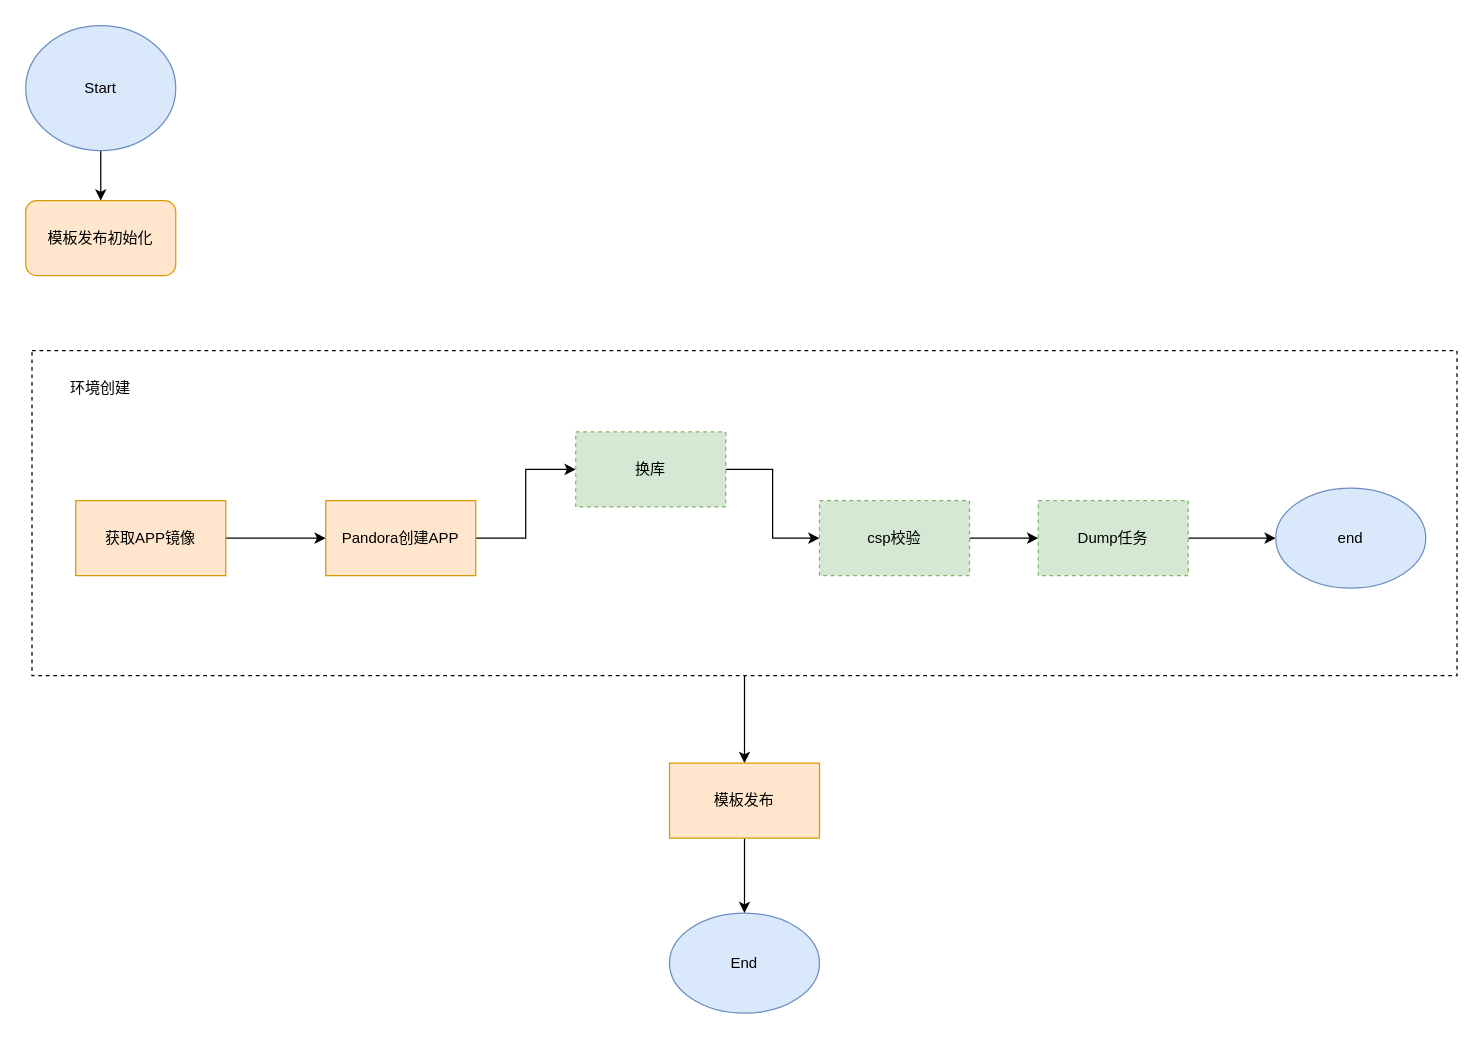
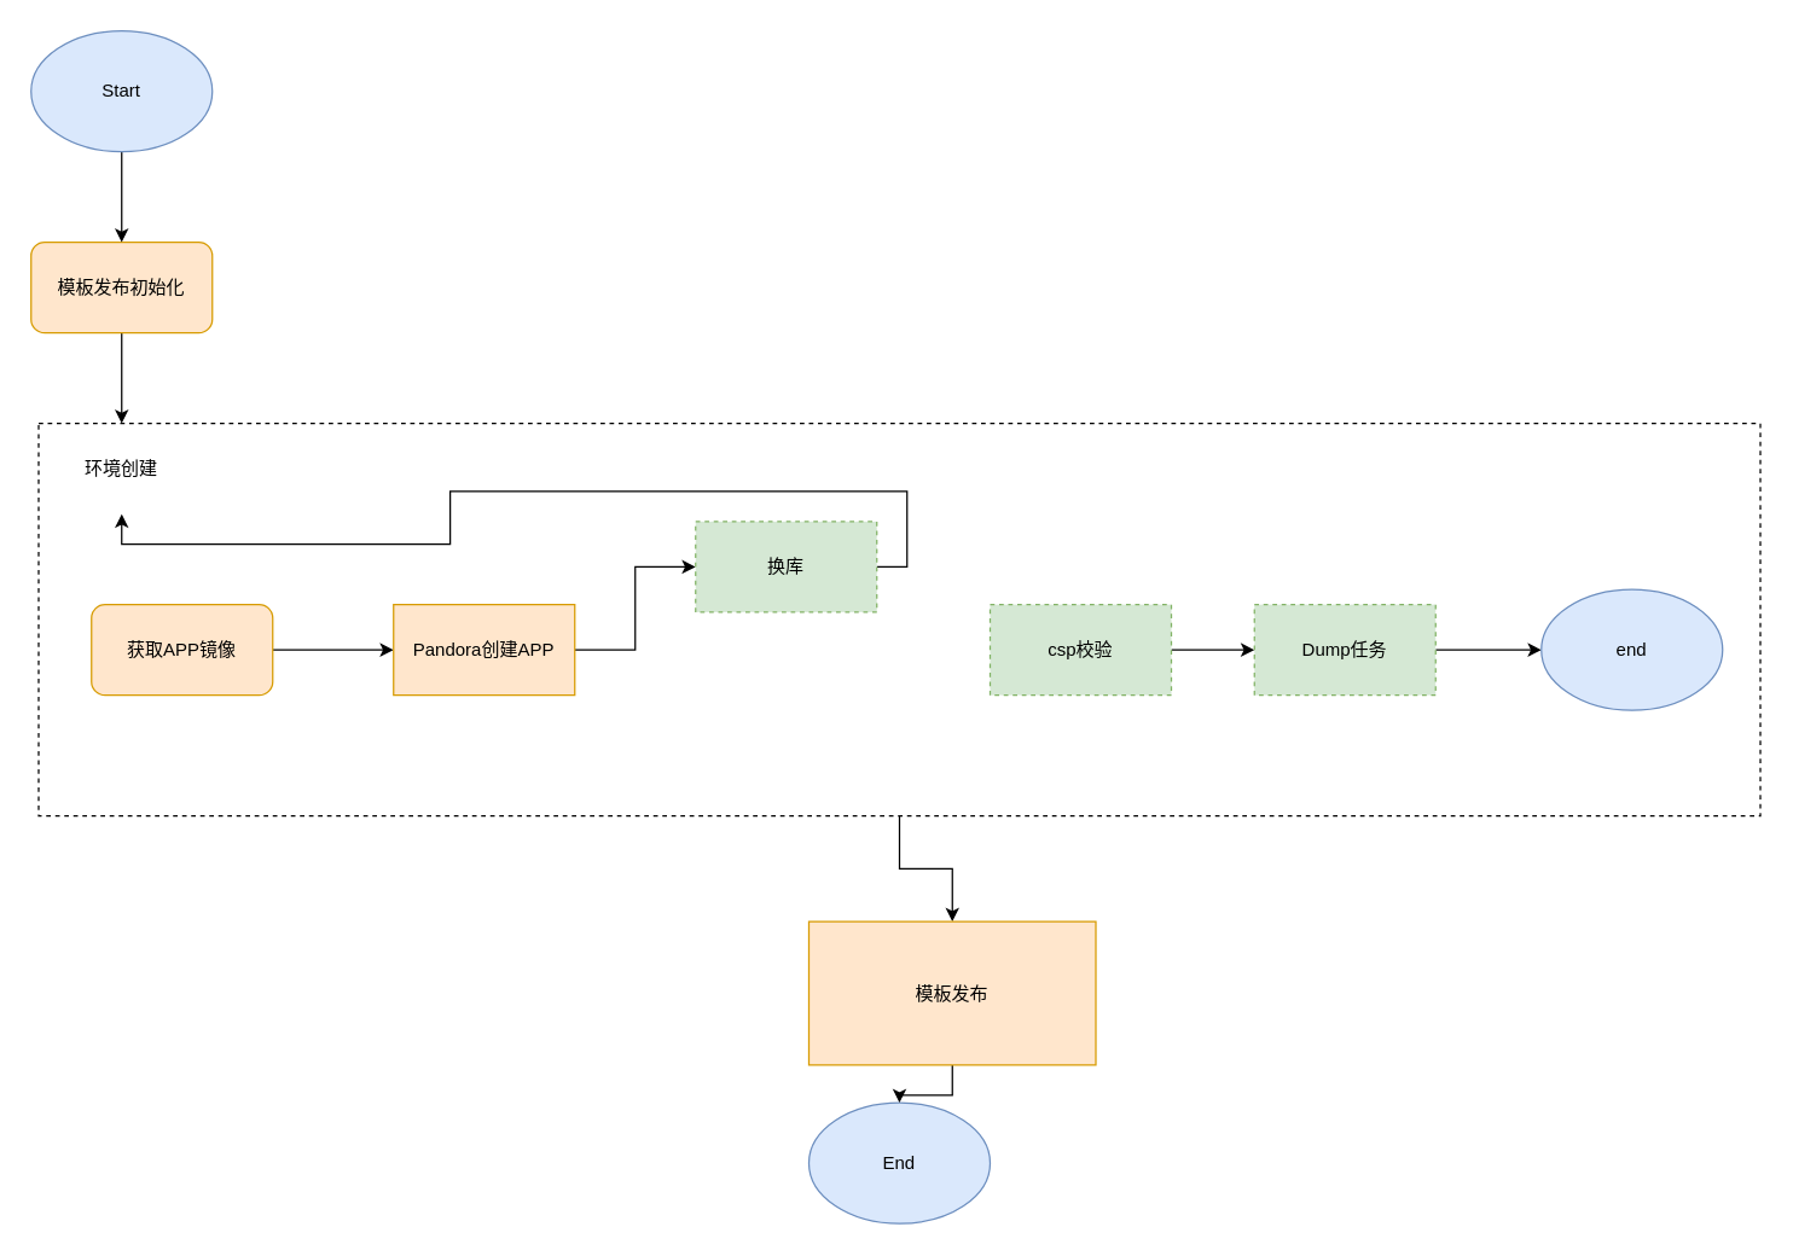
- <mxCell id="15" value="Start" style="ellipse;whiteSpace=wrap;html=1;fillColor=#dae8fc;strokeColor=#6c8ebf;" vertex="1" parent="1"><mxGeometry x="20" y="20" width="120" height="100" as="geometry" /></mxCell>
+ <mxCell id="15" value="Start" style="ellipse;whiteSpace=wrap;html=1;fillColor=#dae8fc;strokeColor=#6c8ebf;" vertex="1" parent="1"><mxGeometry x="20" y="20" width="120" height="80" as="geometry" /></mxCell>
+ <mxCell id="12" value="" style="edgeStyle=orthogonalEdgeStyle;rounded=0;orthogonalLoop=1;jettySize=auto;html=1;" edge="1" parent="1" source="13" target="19"><mxGeometry relative="1" as="geometry" /></mxCell>
- <mxCell id="10" style="edgeStyle=orthogonalEdgeStyle;rounded=0;orthogonalLoop=1;jettySize=auto;html=1;exitX=1;exitY=0.5;exitDx=0;exitDy=0;" edge="1" parent="1" source="11" target="7"><mxGeometry relative="1" as="geometry" /></mxCell>
+ <mxCell id="10" style="edgeStyle=orthogonalEdgeStyle;rounded=0;orthogonalLoop=1;jettySize=auto;html=1;exitX=1;exitY=0.5;exitDx=0;exitDy=0;" edge="1" parent="1" source="11" target="19"><mxGeometry relative="1" as="geometry" /></mxCell>
- <mxCell id="3" value="获取APP镜像" style="rounded=0;whiteSpace=wrap;html=1;fillColor=#ffe6cc;strokeColor=#d79b00;" vertex="1" parent="1"><mxGeometry x="60" y="400" width="120" height="60" as="geometry" /></mxCell>
+ <mxCell id="3" value="获取APP镜像" style="whiteSpace=wrap;html=1;fillColor=#ffe6cc;strokeColor=#d79b00;rounded=1;" vertex="1" parent="1"><mxGeometry x="60" y="400" width="120" height="60" as="geometry" /></mxCell>
- <mxCell id="22" value="模板发布" style="rounded=0;whiteSpace=wrap;html=1;fillColor=#ffe6cc;strokeColor=#d79b00;" vertex="1" parent="1"><mxGeometry x="535" y="610" width="120" height="60" as="geometry" /></mxCell>
+ <mxCell id="22" value="模板发布" style="rounded=0;whiteSpace=wrap;html=1;fillColor=#ffe6cc;strokeColor=#d79b00;" vertex="1" parent="1"><mxGeometry x="535" y="610" width="190" height="95" as="geometry" /></mxCell>
